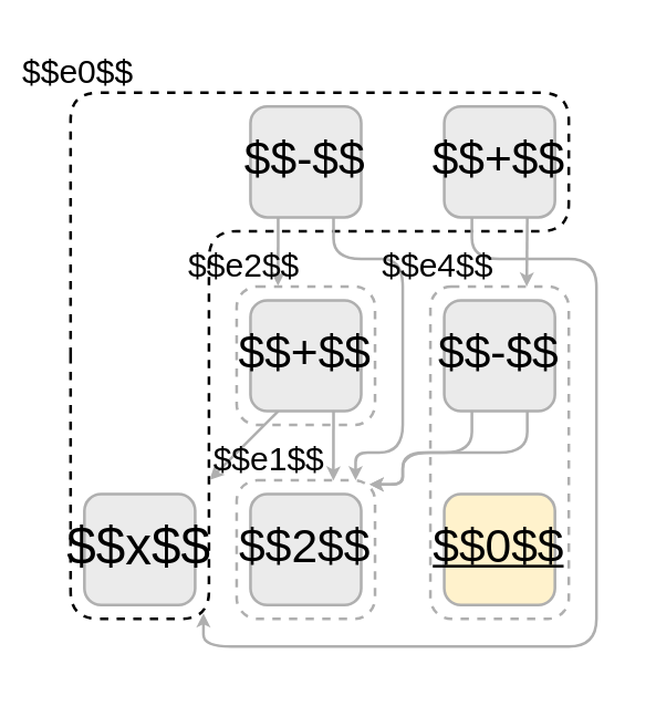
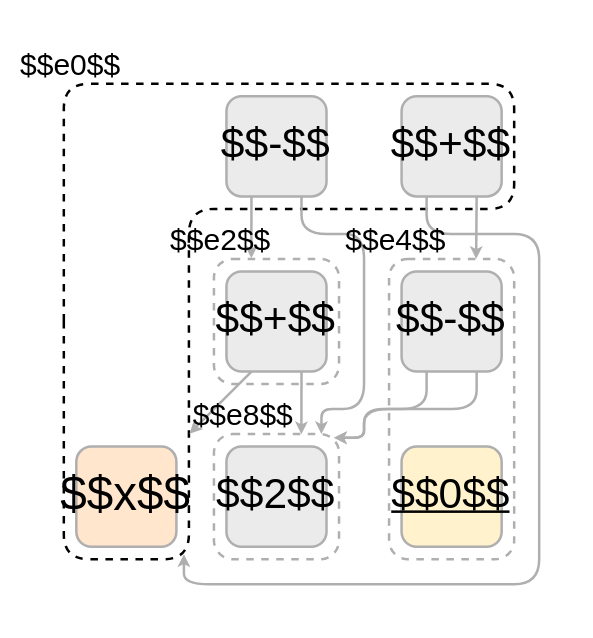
- <mxCell id="22" value="&lt;font face=&quot;Helvetica&quot;&gt;$$e1$$&lt;/font&gt;" style="text;html=1;strokeColor=none;fillColor=none;align=center;verticalAlign=middle;whiteSpace=wrap;rounded=0;" parent="1" vertex="1"><mxGeometry x="89" y="160" width="16" height="11" as="geometry" /></mxCell>
+ <mxCell id="22" value="&lt;font face=&quot;Helvetica&quot;&gt;$$e8$$&lt;/font&gt;" style="text;html=1;strokeColor=none;fillColor=none;align=center;verticalAlign=middle;whiteSpace=wrap;rounded=0;" parent="1" vertex="1"><mxGeometry x="89" y="160" width="16" height="11" as="geometry" /></mxCell>
- <mxCell id="6" value="&lt;font style=&quot;font-size: 19px;&quot;&gt;$$x$$&lt;/font&gt;" style="rounded=1;whiteSpace=wrap;html=1;fillColor=#ebebeb;aspect=fixed;strokeColor=#AFAFAF;" parent="1" vertex="1"><mxGeometry x="30" y="178" width="40" height="40" as="geometry" /></mxCell>
+ <mxCell id="6" value="&lt;font style=&quot;font-size: 19px;&quot;&gt;$$x$$&lt;/font&gt;" style="rounded=1;whiteSpace=wrap;html=1;fillColor=#ffe6cc;aspect=fixed;strokeColor=#AFAFAF;" parent="1" vertex="1"><mxGeometry x="30" y="178" width="40" height="40" as="geometry" /></mxCell>
